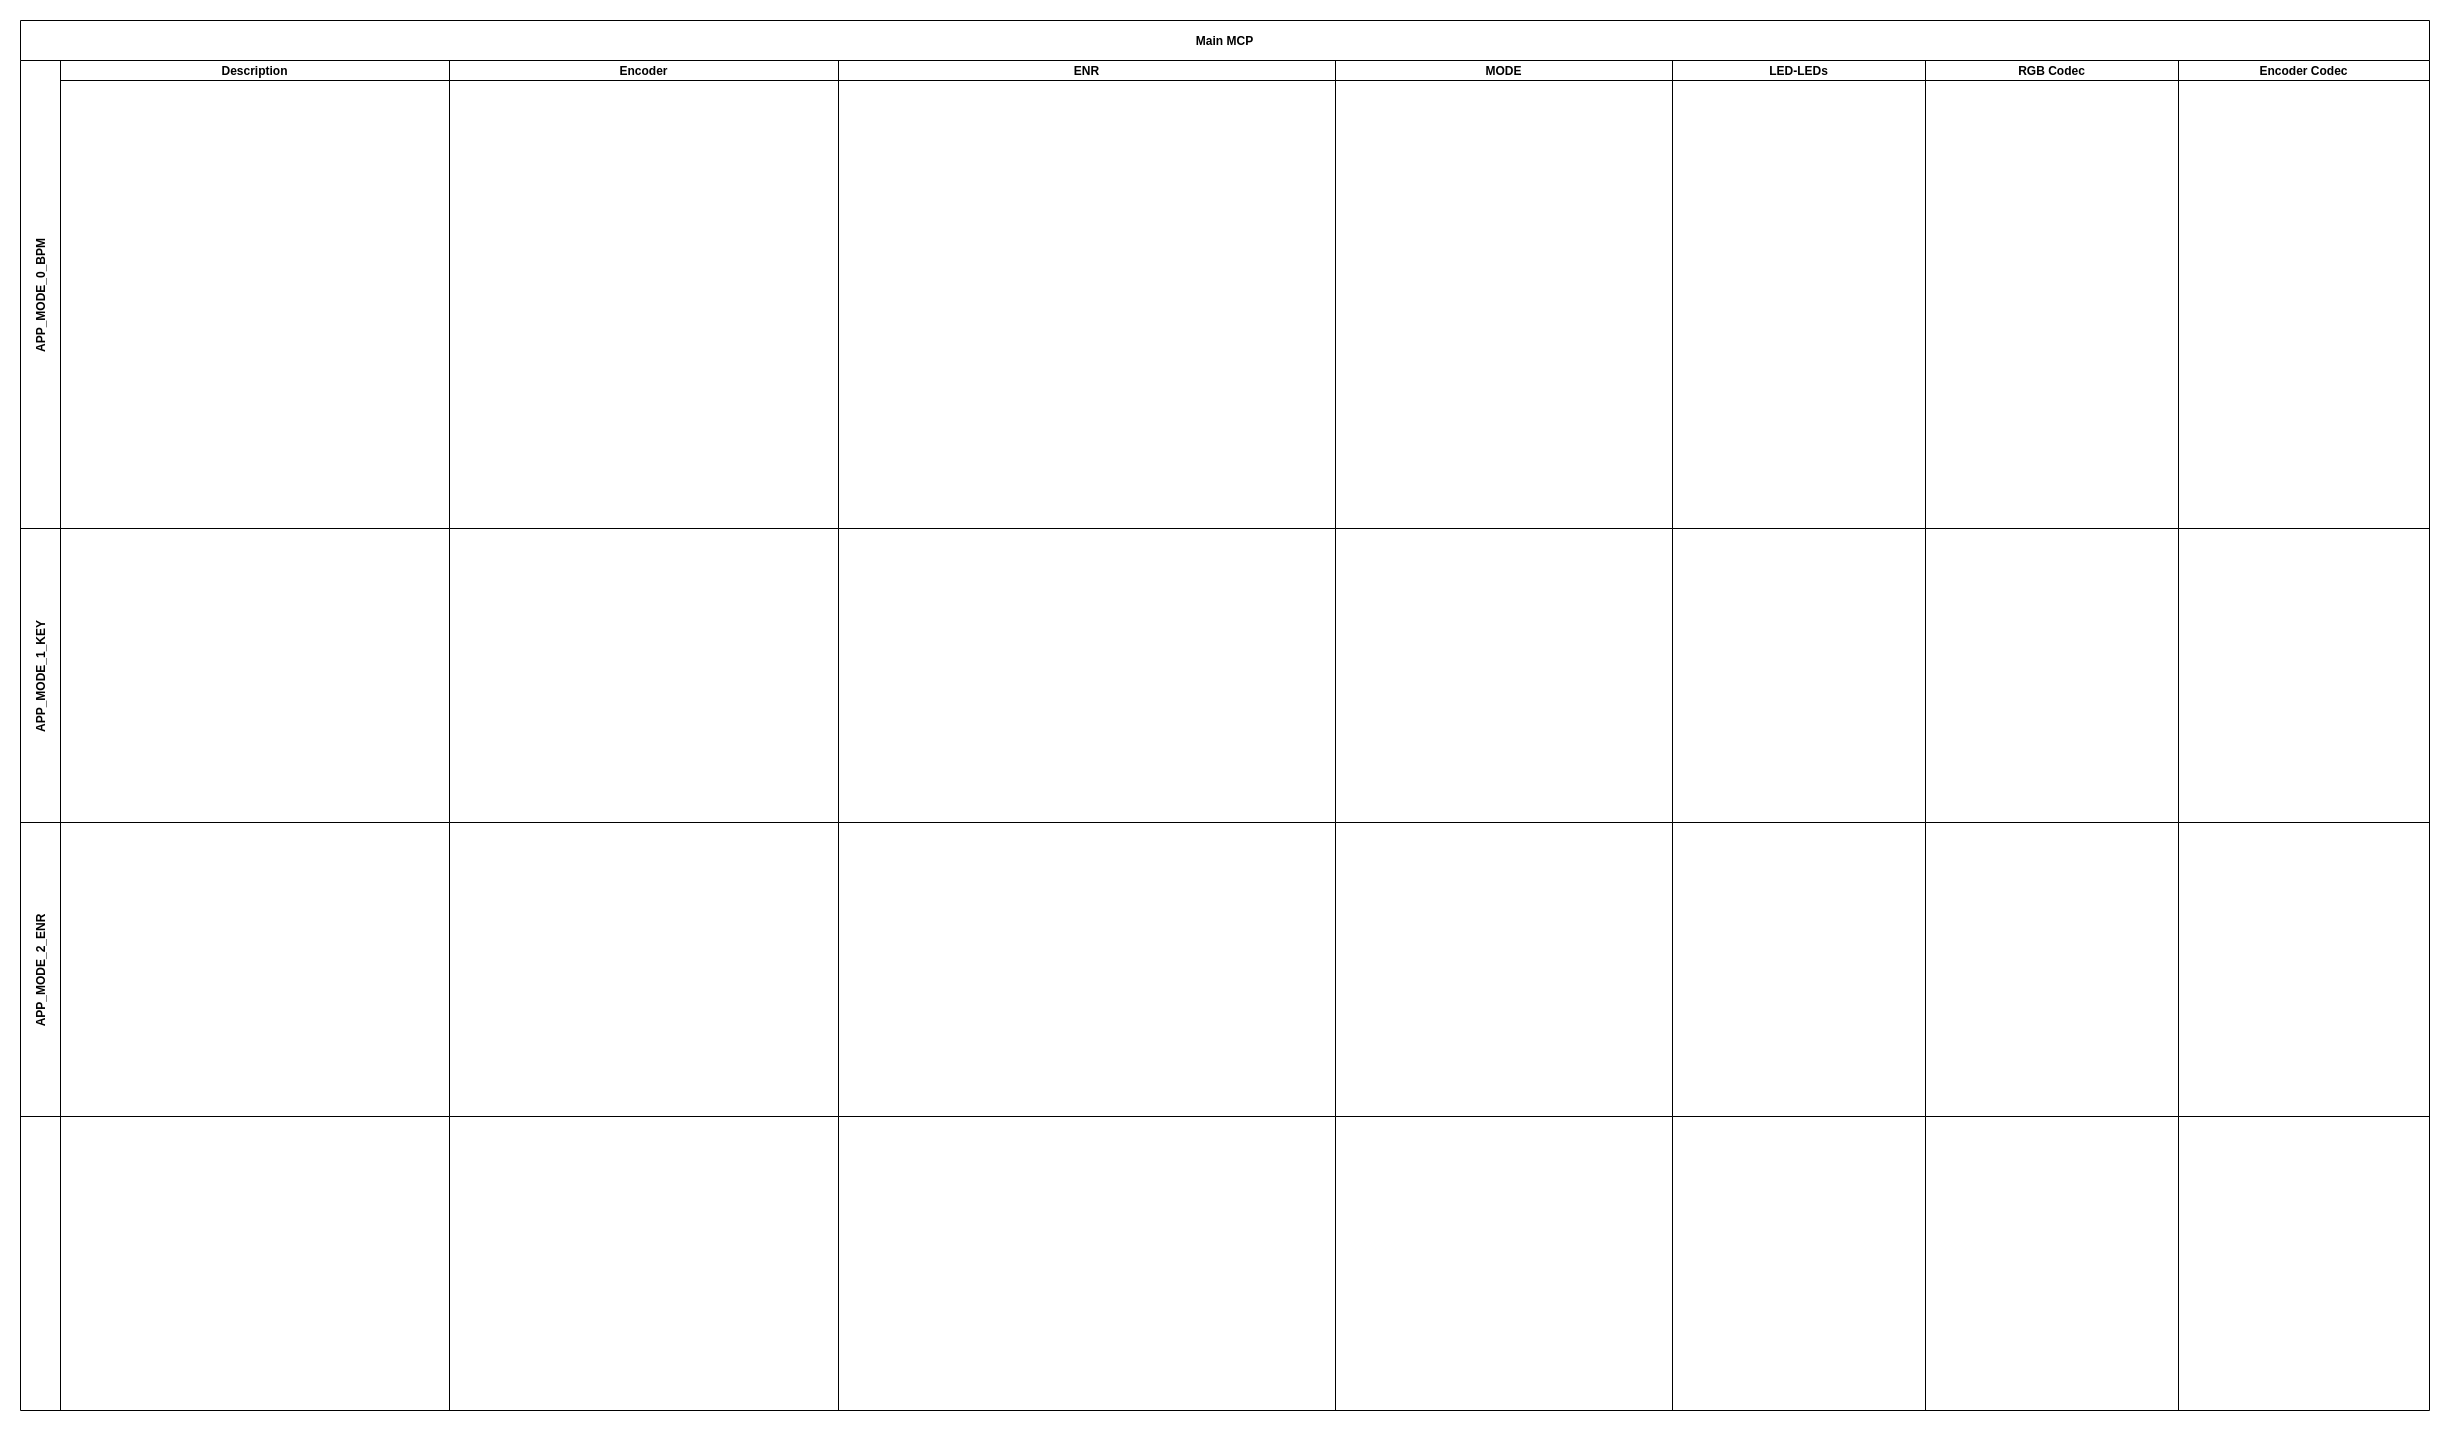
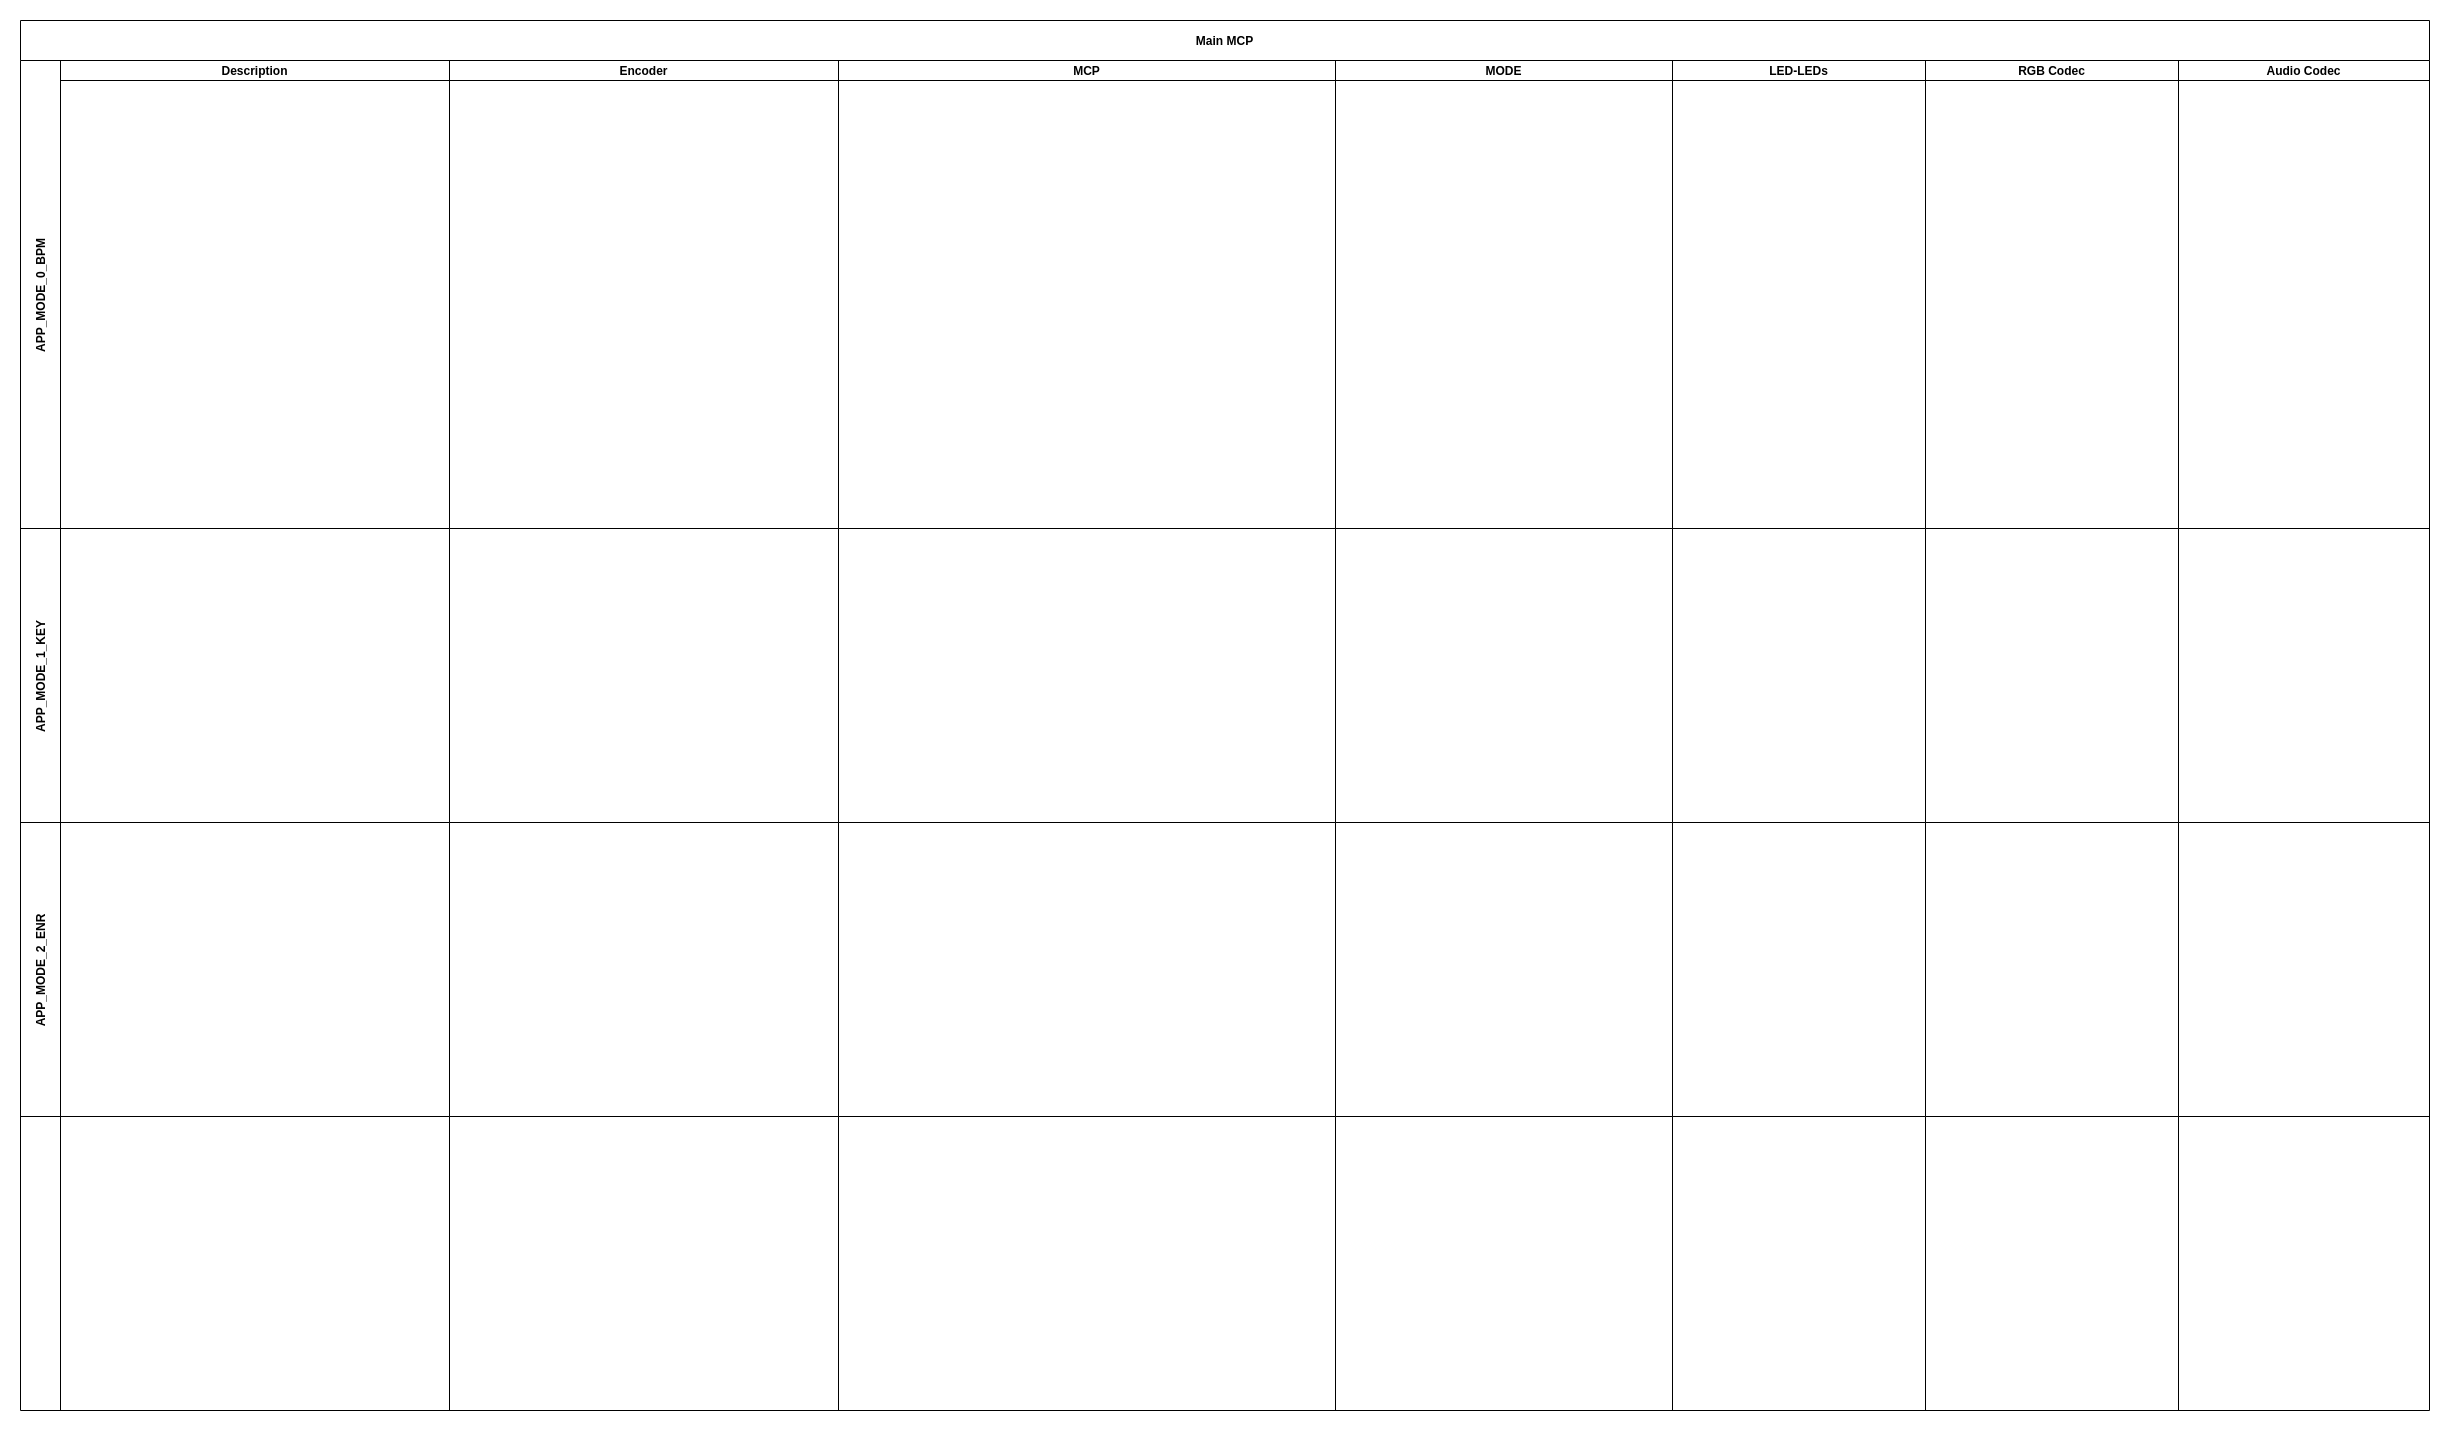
- <mxCell id="6" value="ENR" style="swimlane;swimlaneHead=0;swimlaneBody=0;connectable=0;fillColor=none;startSize=20;collapsible=0;recursiveResize=0;expand=0;fontStyle=1;" parent="3" vertex="1"><mxGeometry x="818" width="497" height="468" as="geometry"><mxRectangle width="497" height="468" as="alternateBounds" /></mxGeometry></mxCell>
+ <mxCell id="6" value="MCP" style="swimlane;swimlaneHead=0;swimlaneBody=0;connectable=0;fillColor=none;startSize=20;collapsible=0;recursiveResize=0;expand=0;fontStyle=1;" parent="3" vertex="1"><mxGeometry x="818" width="497" height="468" as="geometry"><mxRectangle width="497" height="468" as="alternateBounds" /></mxGeometry></mxCell>
- <mxCell id="10" value="Encoder Codec" style="swimlane;swimlaneHead=0;swimlaneBody=0;connectable=0;fillColor=none;startSize=20;collapsible=0;recursiveResize=0;expand=0;fontStyle=1;" vertex="1" parent="3"><mxGeometry x="2158" width="251" height="468" as="geometry"><mxRectangle width="251" height="468" as="alternateBounds" /></mxGeometry></mxCell>
+ <mxCell id="10" value="Audio Codec" style="swimlane;swimlaneHead=0;swimlaneBody=0;connectable=0;fillColor=none;startSize=20;collapsible=0;recursiveResize=0;expand=0;fontStyle=1;" vertex="1" parent="3"><mxGeometry x="2158" width="251" height="468" as="geometry"><mxRectangle width="251" height="468" as="alternateBounds" /></mxGeometry></mxCell>
